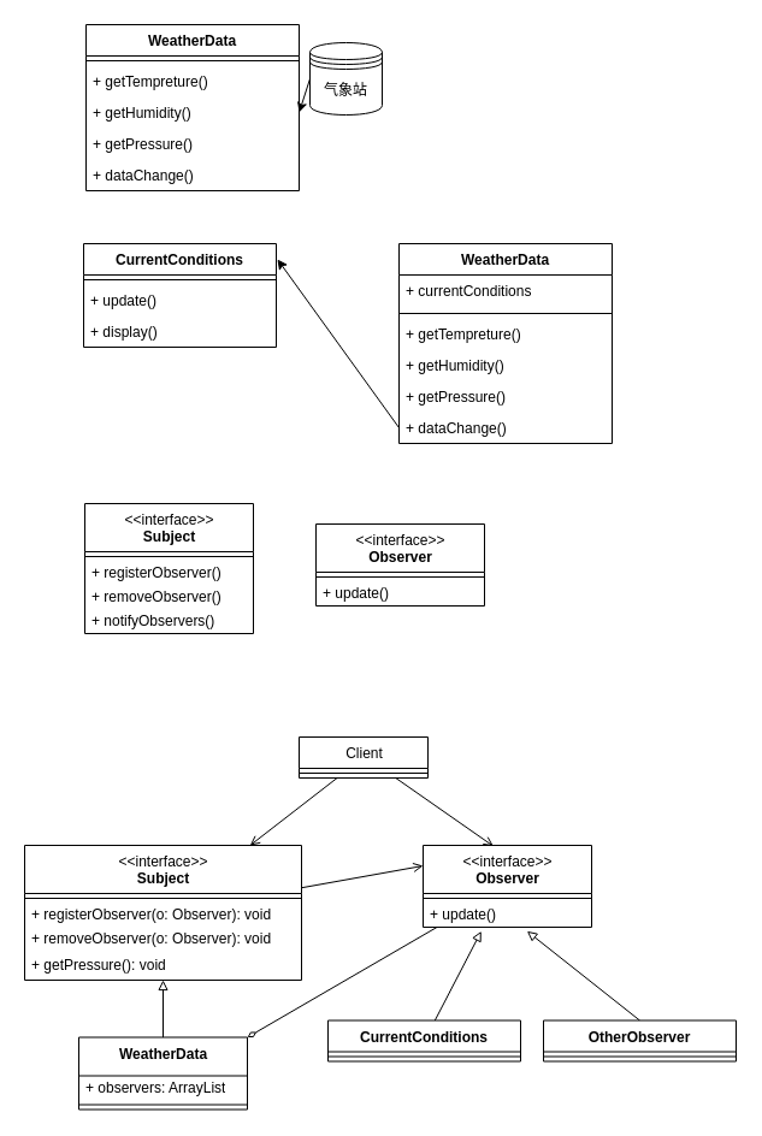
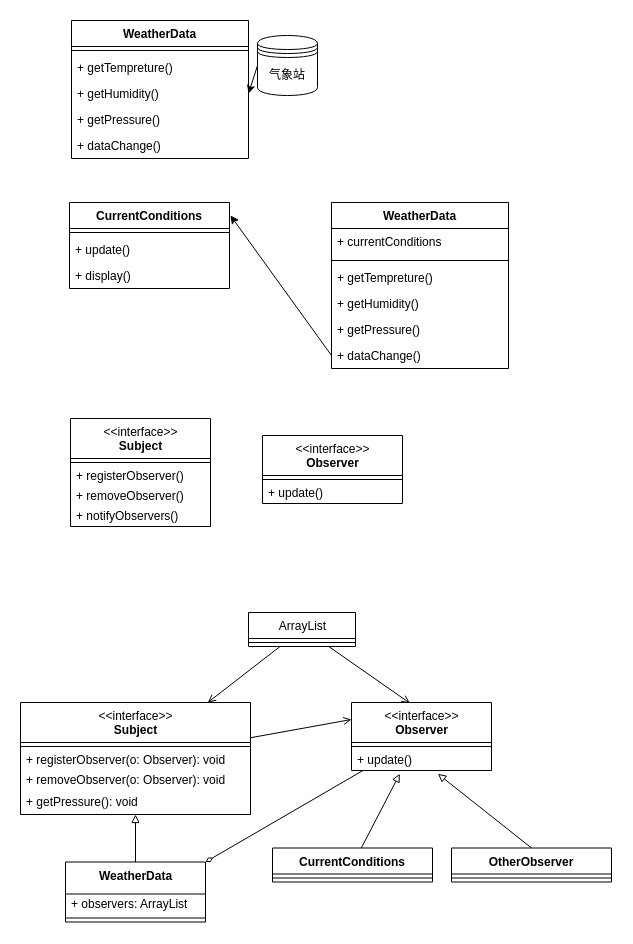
- <mxCell id="52" value="Client" style="swimlane;fontStyle=0;align=center;verticalAlign=top;childLayout=stackLayout;horizontal=1;startSize=26;horizontalStack=0;resizeParent=1;resizeParentMax=0;resizeLast=0;collapsible=0;marginBottom=0;html=1;" vertex="1" parent="1"><mxGeometry x="248" y="612" width="107" height="34" as="geometry" /></mxCell>
+ <mxCell id="52" value="ArrayList" style="swimlane;fontStyle=0;align=center;verticalAlign=top;childLayout=stackLayout;horizontal=1;startSize=26;horizontalStack=0;resizeParent=1;resizeParentMax=0;resizeLast=0;collapsible=0;marginBottom=0;html=1;" vertex="1" parent="1"><mxGeometry x="248" y="612" width="107" height="34" as="geometry" /></mxCell>
